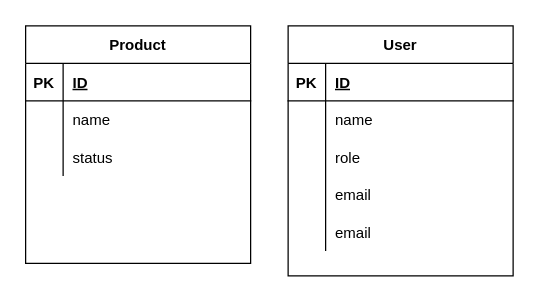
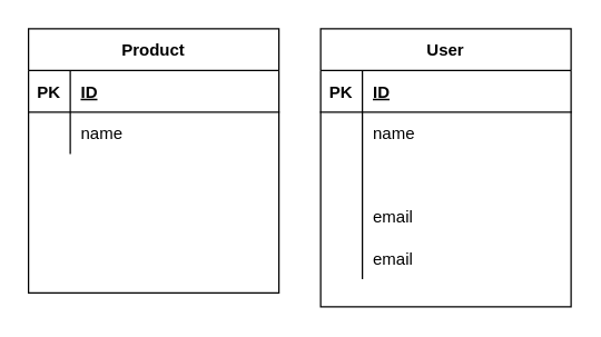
- <mxCell id="11" value="status" style="shape=partialRectangle;connectable=0;fillColor=none;top=0;left=0;bottom=0;right=0;align=left;spacingLeft=6;overflow=hidden;" vertex="1" parent="9"><mxGeometry x="30" width="150" height="30" as="geometry" /></mxCell>
- <mxCell id="23" value="role" style="shape=partialRectangle;connectable=0;fillColor=none;top=0;left=0;bottom=0;right=0;align=left;spacingLeft=6;overflow=hidden;" vertex="1" parent="21"><mxGeometry x="30" width="150" height="30" as="geometry" /></mxCell>
